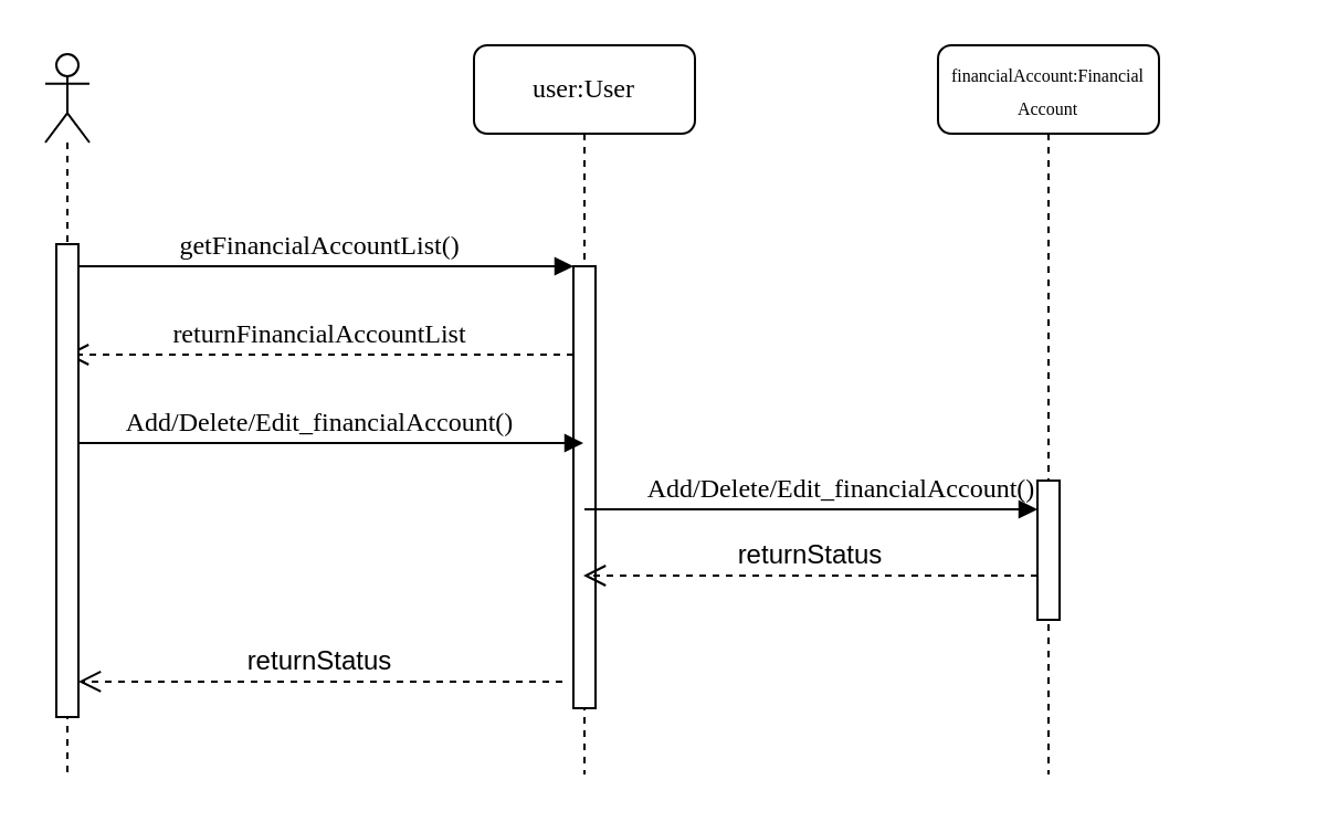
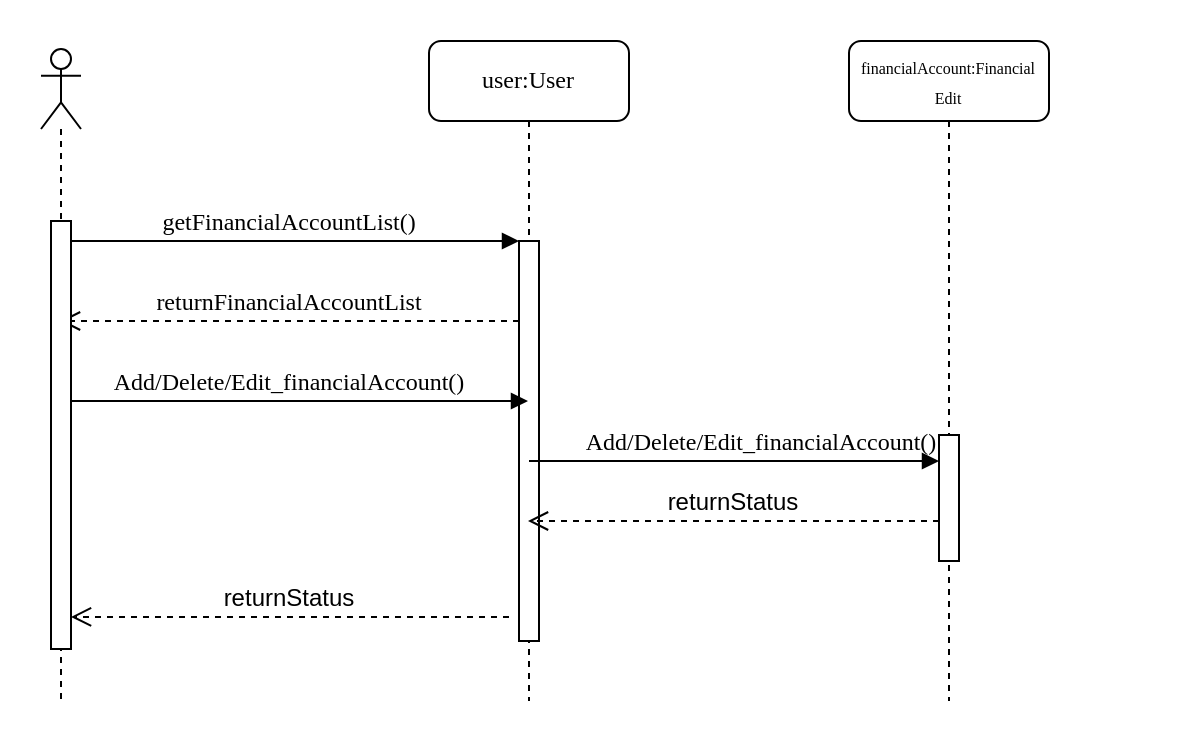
- <mxCell id="10" value="&lt;font style=&quot;font-size: 8px&quot;&gt;financialAccount:Financial Account&lt;/font&gt;" style="shape=umlLifeline;perimeter=lifelinePerimeter;whiteSpace=wrap;html=1;container=1;collapsible=0;recursiveResize=0;outlineConnect=0;rounded=1;shadow=0;comic=0;labelBackgroundColor=none;strokeColor=#000000;strokeWidth=1;fillColor=#FFFFFF;fontFamily=Verdana;fontSize=12;fontColor=#000000;align=center;" parent="1" vertex="1"><mxGeometry x="424" y="20" width="100" height="330" as="geometry" /></mxCell>
+ <mxCell id="10" value="&lt;font style=&quot;font-size: 8px&quot;&gt;financialAccount:Financial Edit&lt;/font&gt;" style="shape=umlLifeline;perimeter=lifelinePerimeter;whiteSpace=wrap;html=1;container=1;collapsible=0;recursiveResize=0;outlineConnect=0;rounded=1;shadow=0;comic=0;labelBackgroundColor=none;strokeColor=#000000;strokeWidth=1;fillColor=#FFFFFF;fontFamily=Verdana;fontSize=12;fontColor=#000000;align=center;" parent="1" vertex="1"><mxGeometry x="424" y="20" width="100" height="330" as="geometry" /></mxCell>
